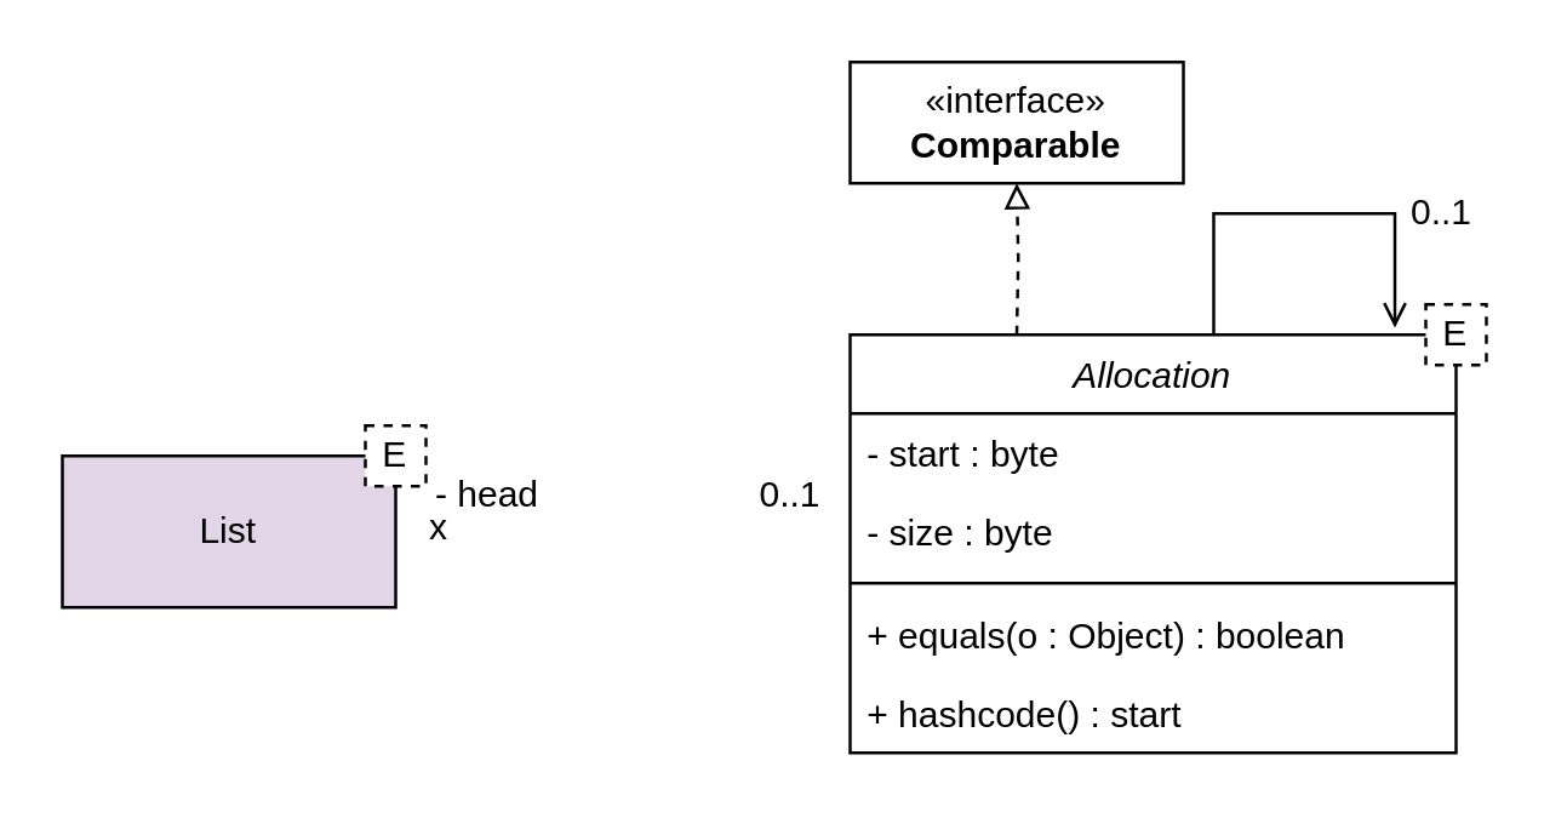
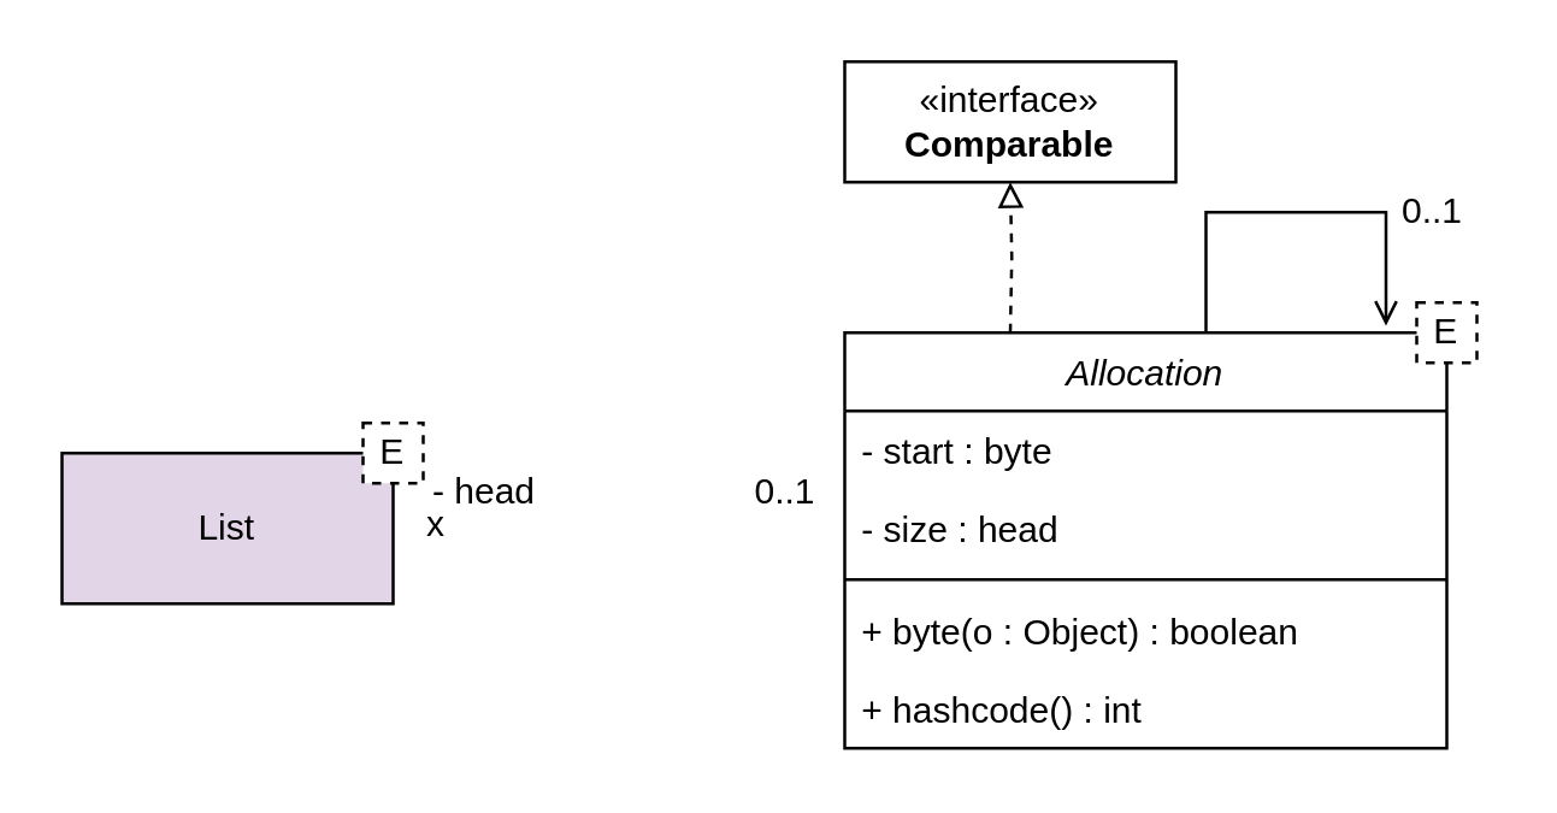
- <mxCell id="6" value="- size : byte" style="text;align=left;verticalAlign=top;spacingLeft=4;spacingRight=4;overflow=hidden;rotatable=0;points=[[0,0.5],[1,0.5]];portConstraint=eastwest;rounded=0;shadow=0;html=0;" parent="4" vertex="1"><mxGeometry y="52" width="200" height="26" as="geometry" /></mxCell>
+ <mxCell id="6" value="- size : head" style="text;align=left;verticalAlign=top;spacingLeft=4;spacingRight=4;overflow=hidden;rotatable=0;points=[[0,0.5],[1,0.5]];portConstraint=eastwest;rounded=0;shadow=0;html=0;" parent="4" vertex="1"><mxGeometry y="52" width="200" height="26" as="geometry" /></mxCell>
- <mxCell id="8" value="+ equals(o : Object) : boolean" style="text;align=left;verticalAlign=top;spacingLeft=4;spacingRight=4;overflow=hidden;rotatable=0;points=[[0,0.5],[1,0.5]];portConstraint=eastwest;" parent="4" vertex="1"><mxGeometry y="86" width="200" height="26" as="geometry" /></mxCell>
+ <mxCell id="8" value="+ byte(o : Object) : boolean" style="text;align=left;verticalAlign=top;spacingLeft=4;spacingRight=4;overflow=hidden;rotatable=0;points=[[0,0.5],[1,0.5]];portConstraint=eastwest;" parent="4" vertex="1"><mxGeometry y="86" width="200" height="26" as="geometry" /></mxCell>
- <mxCell id="9" value="+ hashcode() : start" style="text;align=left;verticalAlign=top;spacingLeft=4;spacingRight=4;overflow=hidden;rotatable=0;points=[[0,0.5],[1,0.5]];portConstraint=eastwest;" parent="4" vertex="1"><mxGeometry y="112" width="200" height="26" as="geometry" /></mxCell>
+ <mxCell id="9" value="+ hashcode() : int" style="text;align=left;verticalAlign=top;spacingLeft=4;spacingRight=4;overflow=hidden;rotatable=0;points=[[0,0.5],[1,0.5]];portConstraint=eastwest;" parent="4" vertex="1"><mxGeometry y="112" width="200" height="26" as="geometry" /></mxCell>
